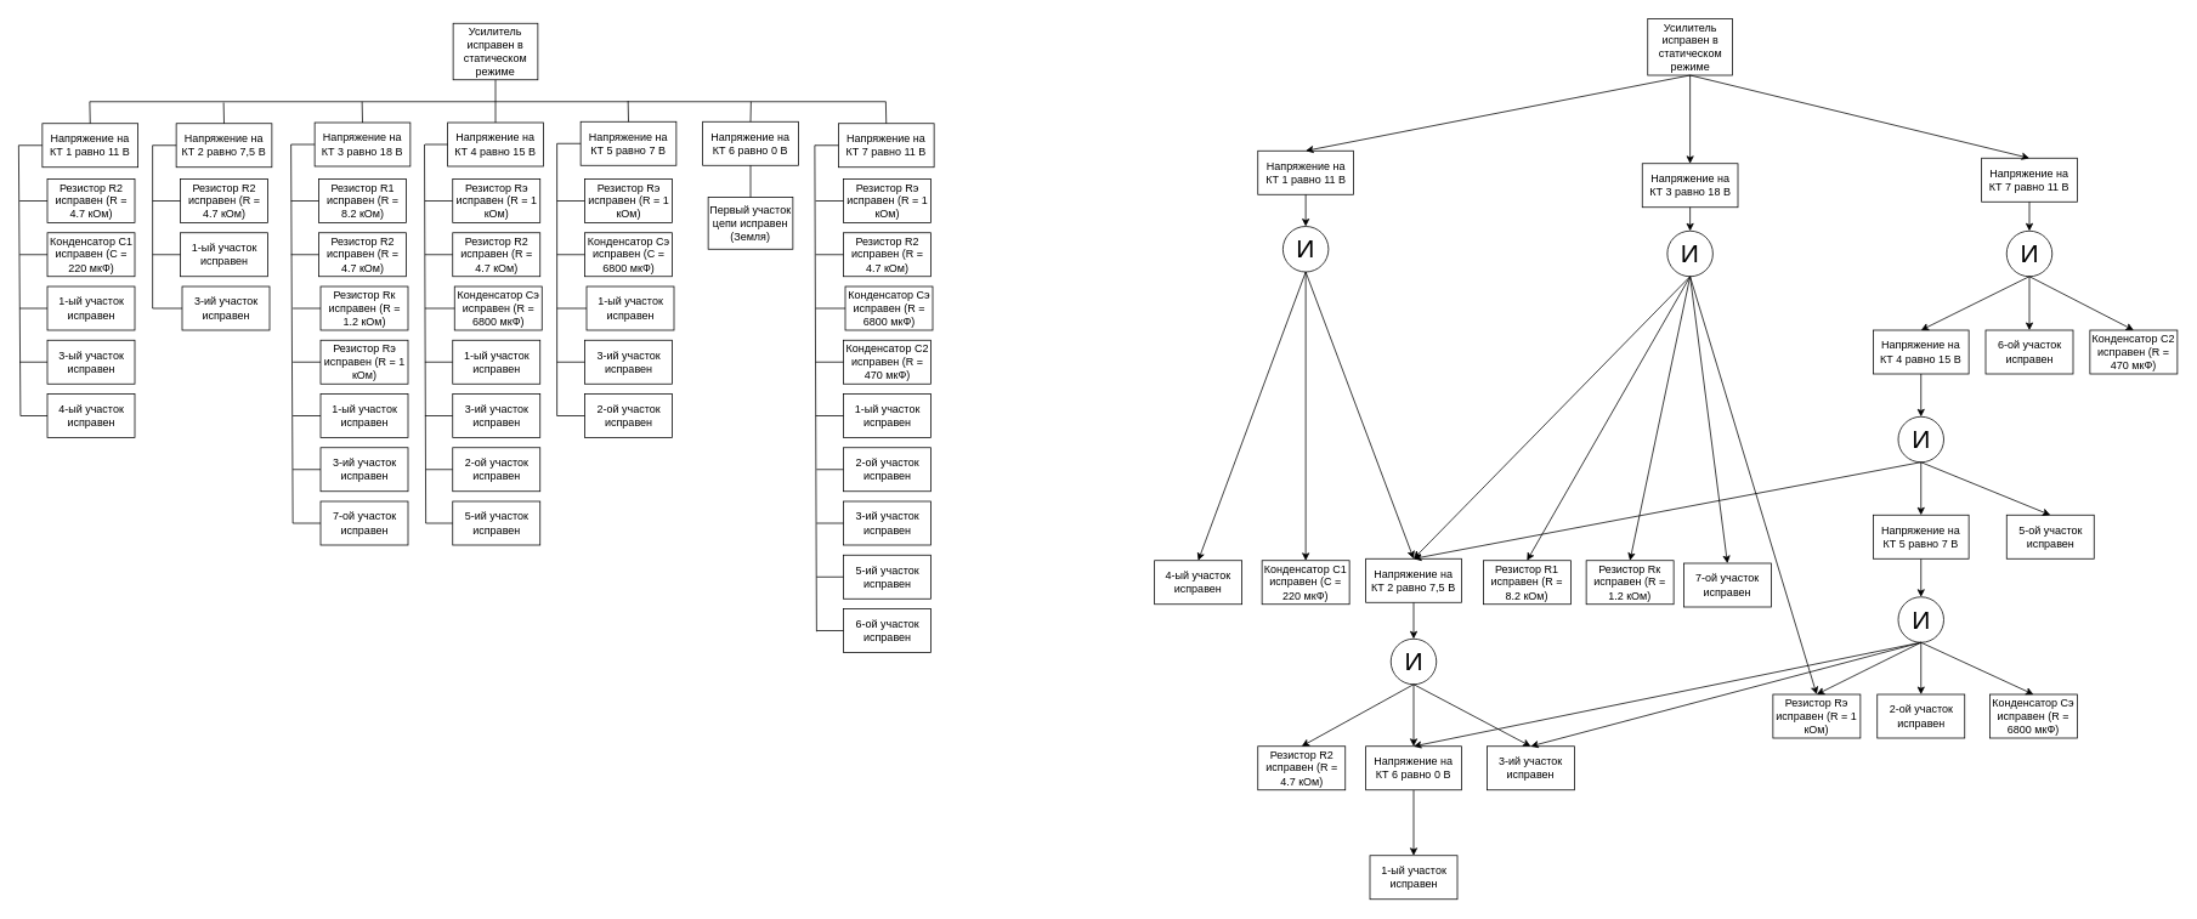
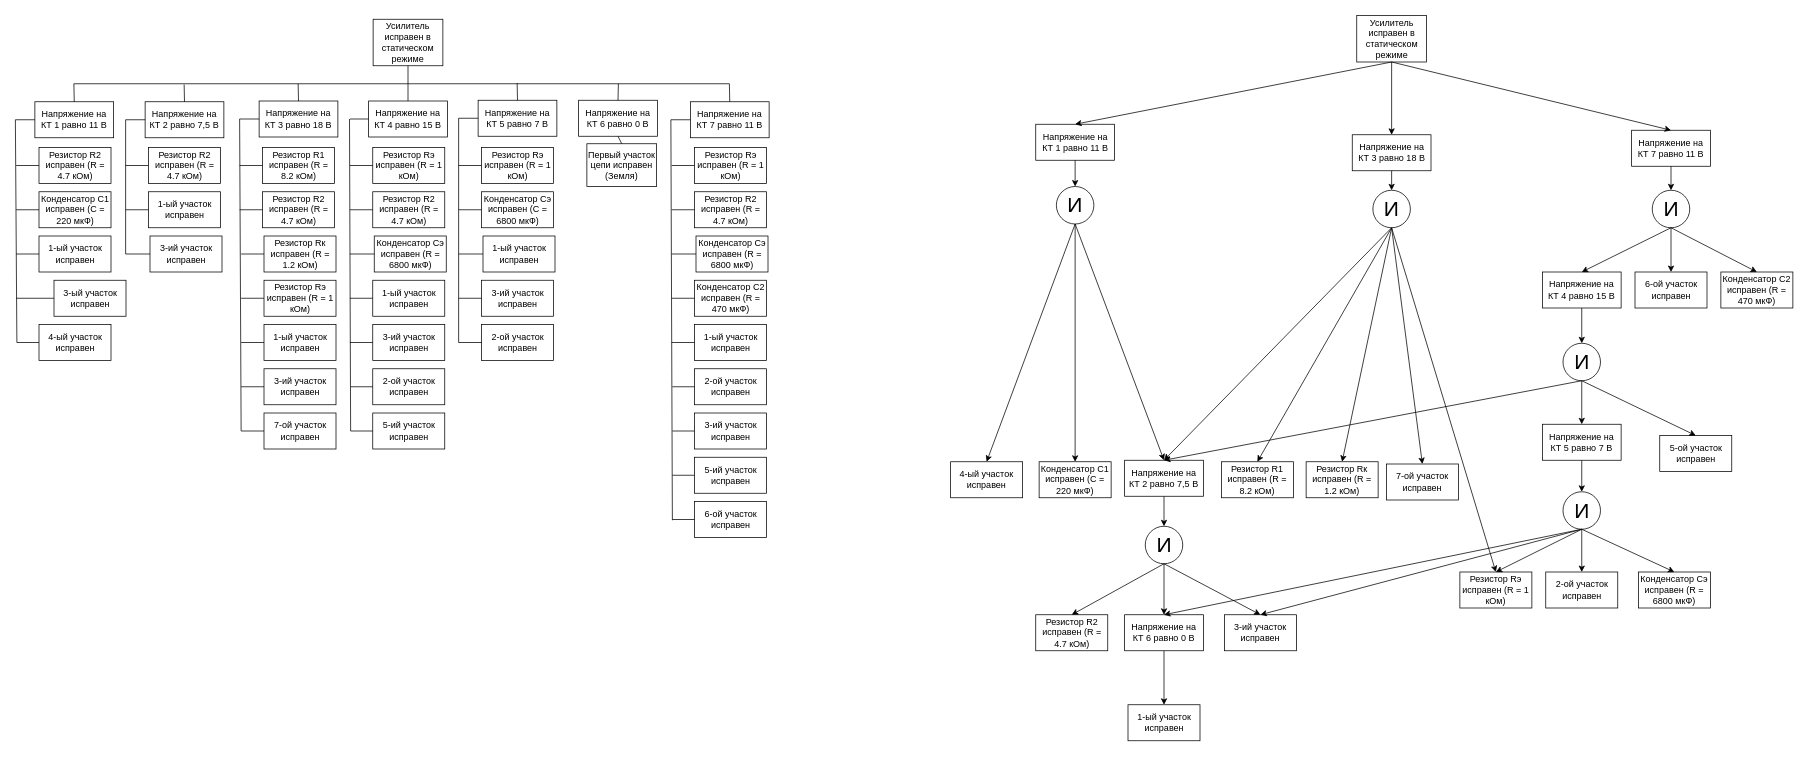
- <mxCell id="4" value="Первый участок цепи исправен (Земля)" style="rounded=0;whiteSpace=wrap;html=1;" vertex="1" parent="1"><mxGeometry x="777" y="216" width="93" height="57" as="geometry" /></mxCell>
+ <mxCell id="4" value="Первый участок цепи исправен (Земля)" style="rounded=0;whiteSpace=wrap;html=1;" vertex="1" parent="1"><mxGeometry x="782" y="191" width="93" height="57" as="geometry" /></mxCell>
- <mxCell id="38" value="3-ый участок исправен" style="rounded=0;whiteSpace=wrap;html=1;" vertex="1" parent="1"><mxGeometry x="51.5" y="373" width="96" height="48" as="geometry" /></mxCell>
+ <mxCell id="38" value="3-ый участок исправен" style="rounded=0;whiteSpace=wrap;html=1;" vertex="1" parent="1"><mxGeometry x="71.5" y="373" width="96" height="48" as="geometry" /></mxCell>
- <mxCell id="128" value="5-ой участок исправен" style="rounded=0;whiteSpace=wrap;html=1;" vertex="1" parent="1"><mxGeometry x="2202.5" y="565" width="96" height="48" as="geometry" /></mxCell>
+ <mxCell id="128" value="5-ой участок исправен" style="rounded=0;whiteSpace=wrap;html=1;" vertex="1" parent="1"><mxGeometry x="2212.5" y="580" width="96" height="48" as="geometry" /></mxCell>
